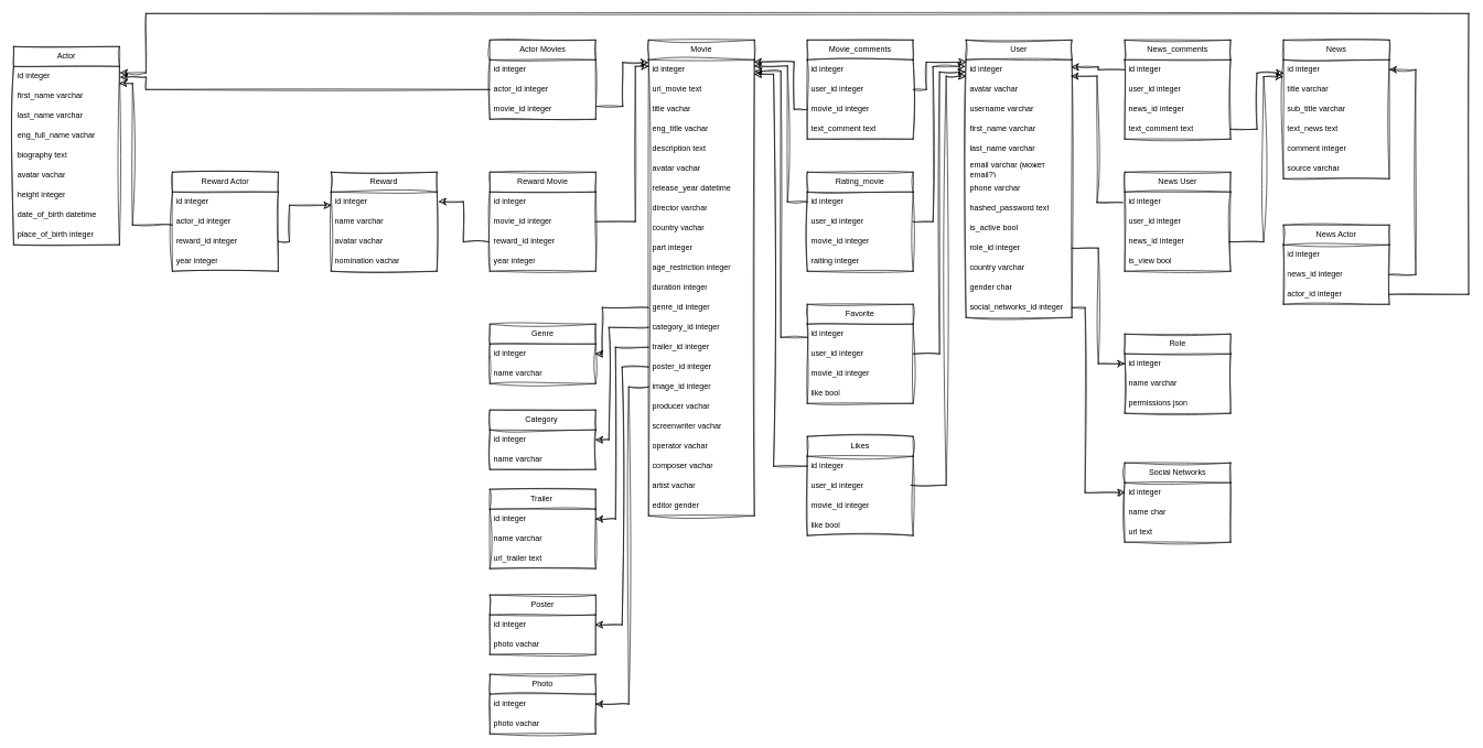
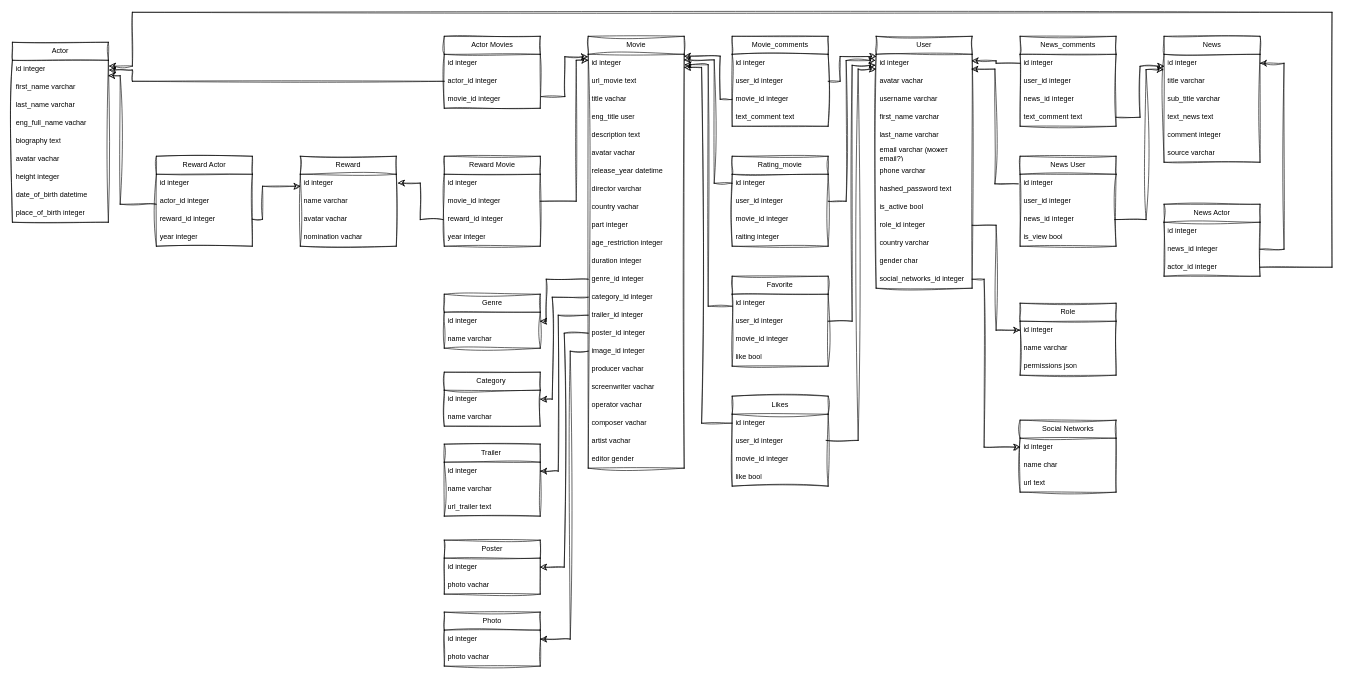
- <mxCell id="6" value="eng_title vachar" style="text;strokeColor=none;fillColor=none;align=left;verticalAlign=middle;spacingLeft=4;spacingRight=4;overflow=hidden;points=[[0,0.5],[1,0.5]];portConstraint=eastwest;rotatable=0;whiteSpace=wrap;html=1;fontFamily=Helvetica;" vertex="1" parent="2"><mxGeometry y="120" width="160" height="30" as="geometry" /></mxCell>
+ <mxCell id="6" value="eng_title user" style="text;strokeColor=none;fillColor=none;align=left;verticalAlign=middle;spacingLeft=4;spacingRight=4;overflow=hidden;points=[[0,0.5],[1,0.5]];portConstraint=eastwest;rotatable=0;whiteSpace=wrap;html=1;fontFamily=Helvetica;" vertex="1" parent="2"><mxGeometry y="120" width="160" height="30" as="geometry" /></mxCell>
